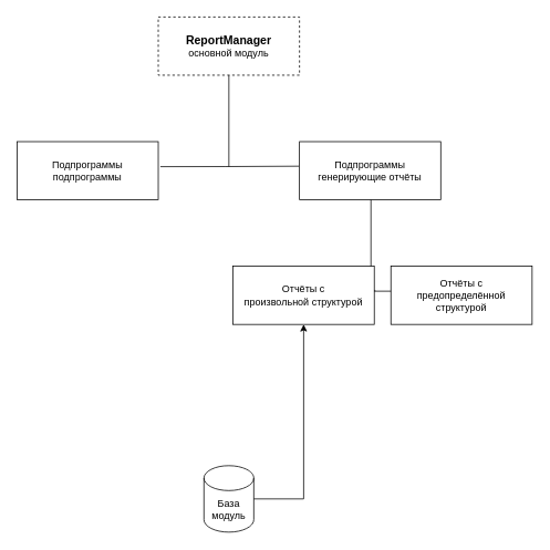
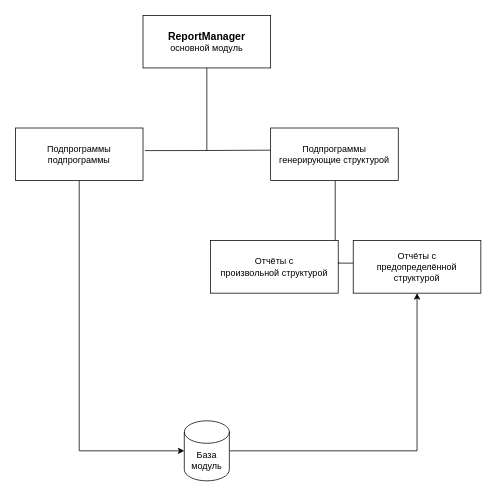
- <mxCell id="2" value="&lt;b&gt;&lt;font style=&quot;font-size: 14px;&quot;&gt;ReportManager&lt;/font&gt;&lt;/b&gt;&lt;br&gt;основной модуль" style="rounded=0;whiteSpace=wrap;html=1;dashed=1;" vertex="1" parent="1"><mxGeometry x="190" y="20" width="170" height="70" as="geometry" /></mxCell>
+ <mxCell id="2" value="&lt;b&gt;&lt;font style=&quot;font-size: 14px;&quot;&gt;ReportManager&lt;/font&gt;&lt;/b&gt;&lt;br&gt;основной модуль" style="rounded=0;whiteSpace=wrap;html=1;" vertex="1" parent="1"><mxGeometry x="190" y="20" width="170" height="70" as="geometry" /></mxCell>
- <mxCell id="3" value="Подпрограммы генерирующие отчёты" style="rounded=0;whiteSpace=wrap;html=1;" vertex="1" parent="1"><mxGeometry x="360" y="170" width="170" height="70" as="geometry" /></mxCell>
+ <mxCell id="3" value="Подпрограммы генерирующие структурой" style="rounded=0;whiteSpace=wrap;html=1;" vertex="1" parent="1"><mxGeometry x="360" y="170" width="170" height="70" as="geometry" /></mxCell>
+ <mxCell id="9" style="edgeStyle=orthogonalEdgeStyle;rounded=0;orthogonalLoop=1;jettySize=auto;html=1;entryX=0;entryY=0.5;entryDx=0;entryDy=0;entryPerimeter=0;exitX=0.5;exitY=1;exitDx=0;exitDy=0;" edge="1" parent="1" source="4" target="8"><mxGeometry relative="1" as="geometry" /></mxCell>
- <mxCell id="14" style="edgeStyle=orthogonalEdgeStyle;rounded=0;orthogonalLoop=1;jettySize=auto;html=1;entryX=0.5;entryY=1;entryDx=0;entryDy=0;exitX=1;exitY=0.5;exitDx=0;exitDy=0;exitPerimeter=0;" edge="1" parent="1" source="8" target="13"><mxGeometry relative="1" as="geometry" /></mxCell>
+ <mxCell id="7" style="edgeStyle=orthogonalEdgeStyle;rounded=0;orthogonalLoop=1;jettySize=auto;html=1;entryX=0.5;entryY=1;entryDx=0;entryDy=0;" edge="1" parent="1" source="8" target="12"><mxGeometry relative="1" as="geometry" /></mxCell>
